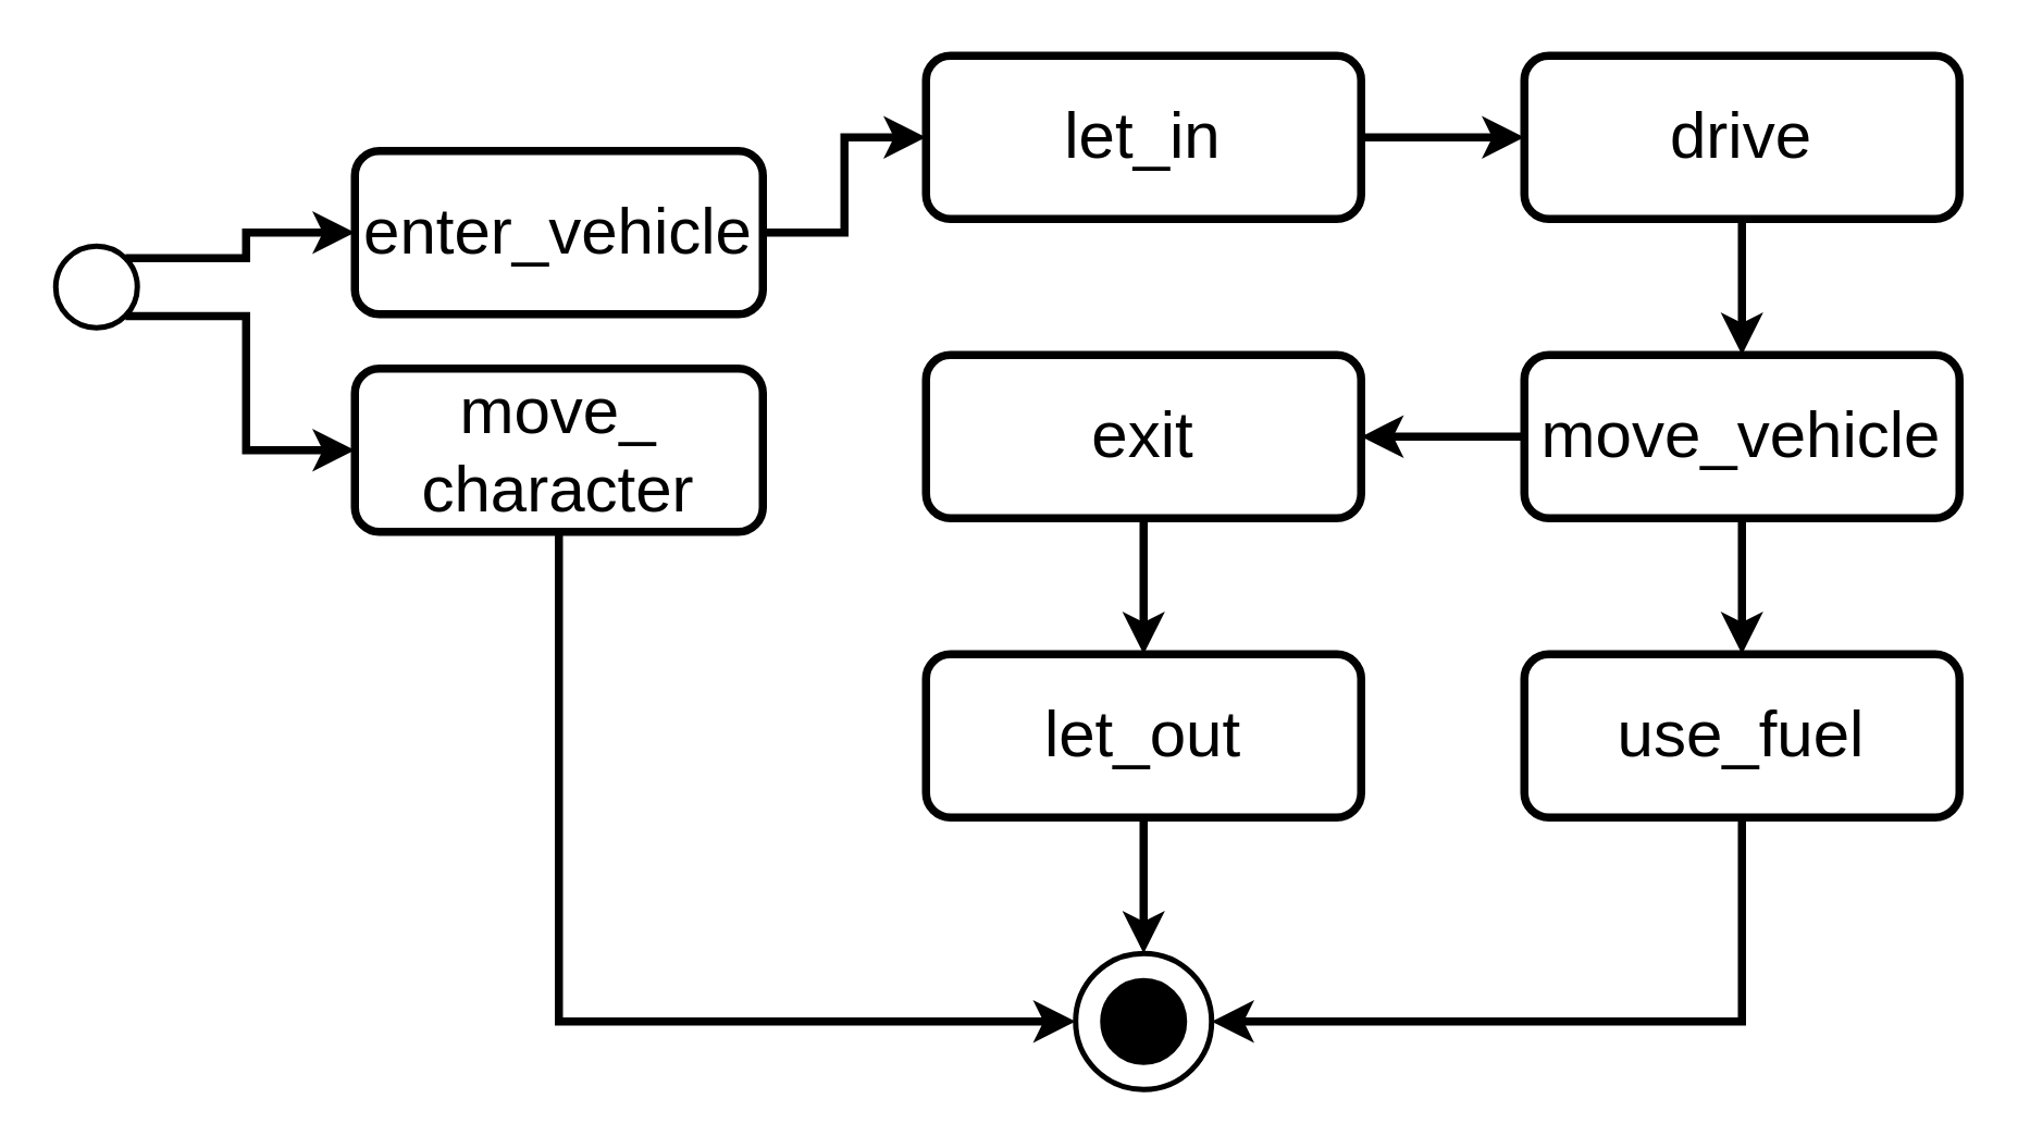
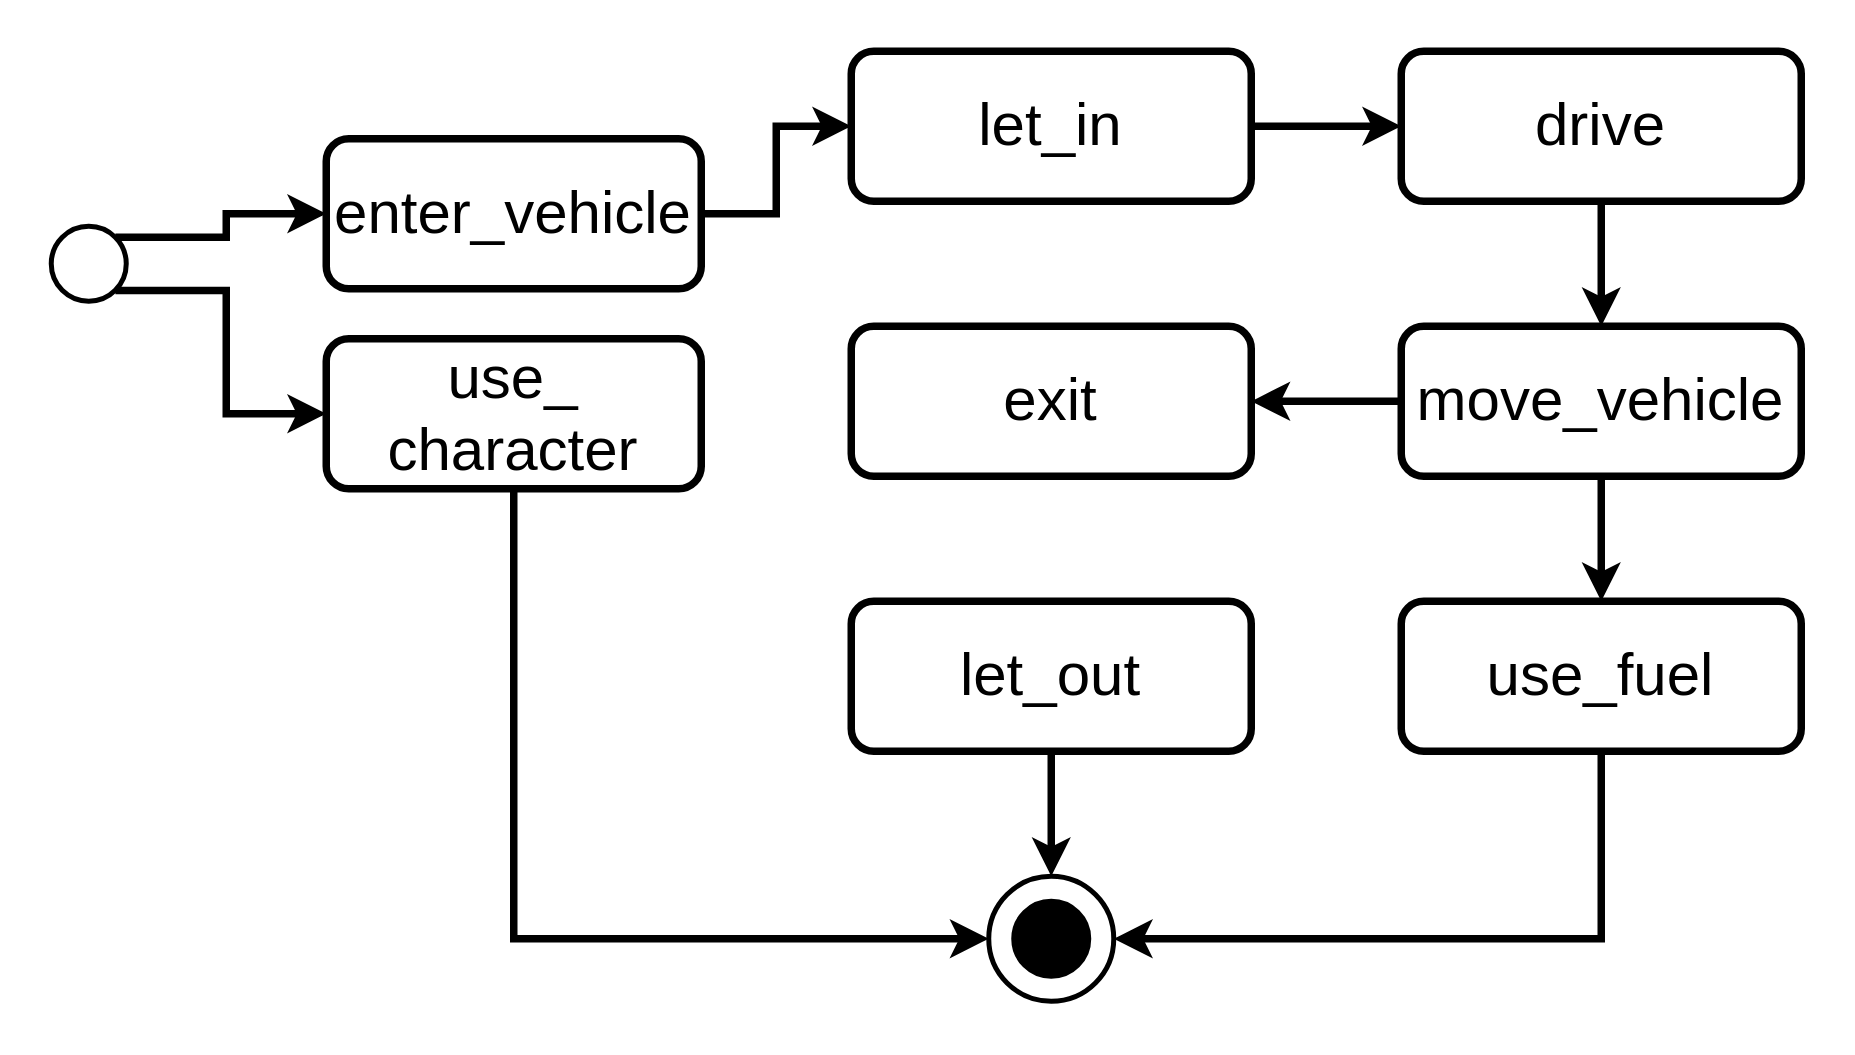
- <mxCell id="8" value="&lt;div&gt;&lt;font size=&quot;3&quot;&gt;&lt;font style=&quot;font-size: 24px&quot;&gt;move_&lt;/font&gt;&lt;/font&gt;&lt;/div&gt;&lt;div&gt;&lt;font size=&quot;3&quot;&gt;&lt;font style=&quot;font-size: 24px&quot;&gt;character&lt;/font&gt;&lt;/font&gt;&lt;/div&gt;" style="rounded=1;whiteSpace=wrap;html=1;fillColor=#FFFFFF;strokeWidth=3;" vertex="1" parent="1"><mxGeometry x="130" y="135" width="150" height="60" as="geometry" /></mxCell>
+ <mxCell id="8" value="&lt;div&gt;&lt;font size=&quot;3&quot;&gt;&lt;font style=&quot;font-size: 24px&quot;&gt;use_&lt;/font&gt;&lt;/font&gt;&lt;/div&gt;&lt;div&gt;&lt;font size=&quot;3&quot;&gt;&lt;font style=&quot;font-size: 24px&quot;&gt;character&lt;/font&gt;&lt;/font&gt;&lt;/div&gt;" style="rounded=1;whiteSpace=wrap;html=1;fillColor=#FFFFFF;strokeWidth=3;" vertex="1" parent="1"><mxGeometry x="130" y="135" width="150" height="60" as="geometry" /></mxCell>
- <mxCell id="18" style="edgeStyle=orthogonalEdgeStyle;rounded=0;orthogonalLoop=1;jettySize=auto;html=1;exitX=0.5;exitY=1;exitDx=0;exitDy=0;entryX=0.5;entryY=0;entryDx=0;entryDy=0;strokeWidth=3;" edge="1" parent="1" source="19" target="21"><mxGeometry relative="1" as="geometry" /></mxCell>
